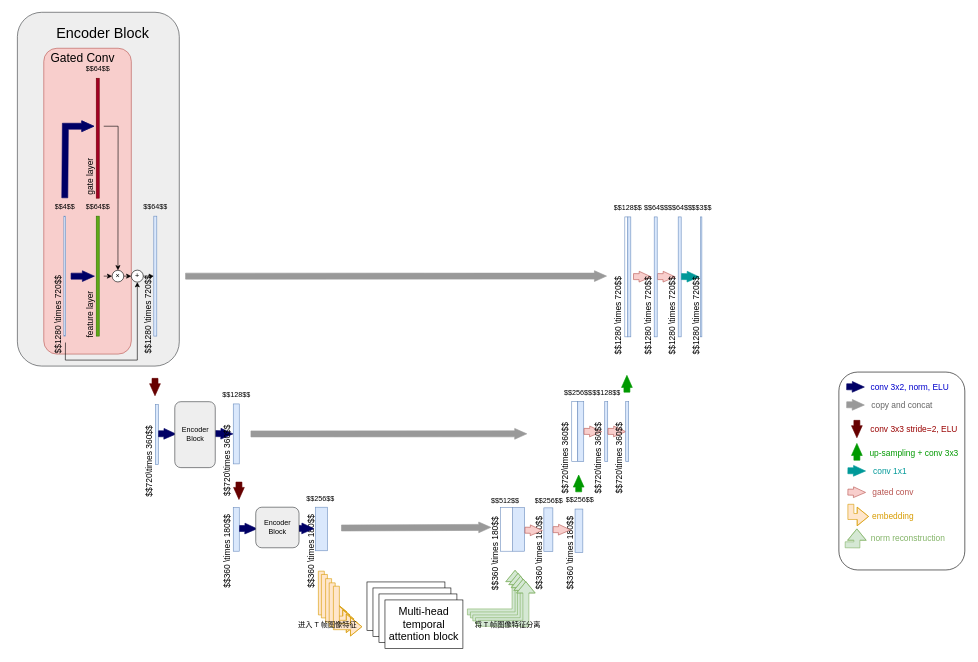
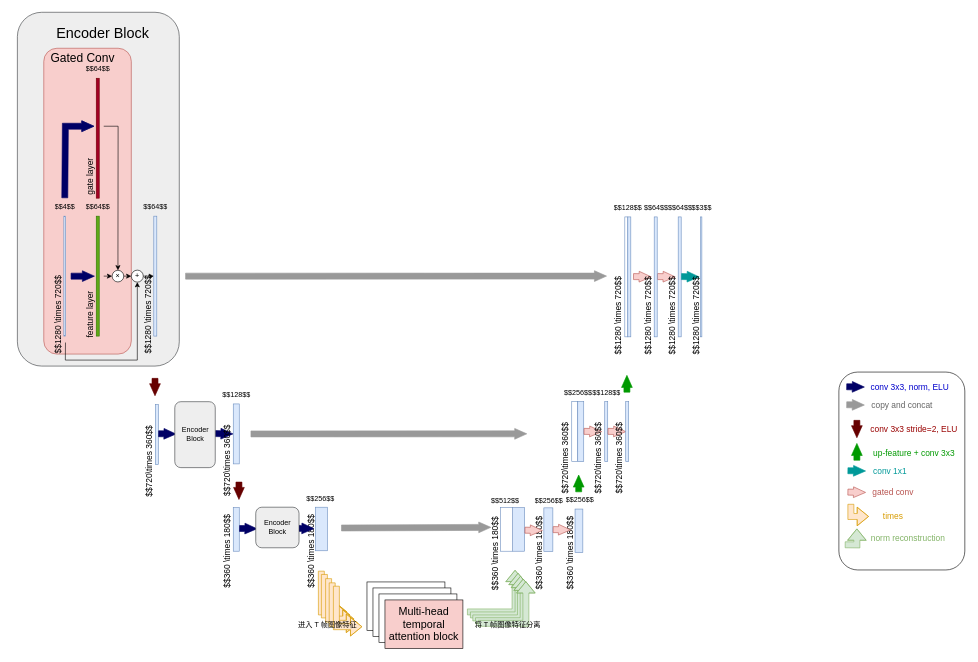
- <mxCell id="48" value="&lt;font color=&quot;#0000cc&quot; style=&quot;font-size: 14px;&quot;&gt;conv 3x2, norm, ELU&lt;/font&gt;" style="text;html=1;align=center;verticalAlign=middle;resizable=0;points=[];autosize=1;strokeColor=none;fillColor=none;" parent="1" vertex="1"><mxGeometry x="1440.5" y="630" width="150" height="30" as="geometry" /></mxCell>
+ <mxCell id="48" value="&lt;font color=&quot;#0000cc&quot; style=&quot;font-size: 14px;&quot;&gt;conv 3x3, norm, ELU&lt;/font&gt;" style="text;html=1;align=center;verticalAlign=middle;resizable=0;points=[];autosize=1;strokeColor=none;fillColor=none;" parent="1" vertex="1"><mxGeometry x="1440.5" y="630" width="150" height="30" as="geometry" /></mxCell>
- <mxCell id="51" value="&lt;font color=&quot;#009900&quot; style=&quot;font-size: 14px;&quot;&gt;up-sampling + conv 3x3&lt;/font&gt;" style="text;html=1;align=center;verticalAlign=middle;resizable=0;points=[];autosize=1;strokeColor=none;fillColor=none;" parent="1" vertex="1"><mxGeometry x="1438" y="740" width="170" height="30" as="geometry" /></mxCell>
+ <mxCell id="51" value="&lt;font color=&quot;#009900&quot; style=&quot;font-size: 14px;&quot;&gt;up-feature + conv 3x3&lt;/font&gt;" style="text;html=1;align=center;verticalAlign=middle;resizable=0;points=[];autosize=1;strokeColor=none;fillColor=none;" parent="1" vertex="1"><mxGeometry x="1438" y="740" width="170" height="30" as="geometry" /></mxCell>
- <mxCell id="115" value="&lt;font style=&quot;font-size: 14px;&quot;&gt;&lt;font style=&quot;color: rgb(215, 155, 0);&quot;&gt;embedding&lt;/font&gt;&lt;br&gt;&lt;/font&gt;" style="text;html=1;align=center;verticalAlign=middle;resizable=0;points=[];autosize=1;strokeColor=none;fillColor=none;" vertex="1" parent="1"><mxGeometry x="1443" y="845.37" width="90" height="30" as="geometry" /></mxCell>
+ <mxCell id="115" value="&lt;font style=&quot;font-size: 14px;&quot;&gt;&lt;font style=&quot;color: rgb(215, 155, 0);&quot;&gt;times&lt;/font&gt;&lt;br&gt;&lt;/font&gt;" style="text;html=1;align=center;verticalAlign=middle;resizable=0;points=[];autosize=1;strokeColor=none;fillColor=none;" vertex="1" parent="1"><mxGeometry x="1443" y="845.37" width="90" height="30" as="geometry" /></mxCell>
- <mxCell id="107" value="&lt;div&gt;&lt;font style=&quot;font-size: 18px;&quot;&gt;Multi-head temporal&lt;/font&gt;&lt;/div&gt;&lt;div&gt;&lt;font style=&quot;font-size: 18px;&quot;&gt;attention block&lt;/font&gt;&lt;/div&gt;" style="rounded=0;whiteSpace=wrap;html=1;" vertex="1" parent="1"><mxGeometry x="641" y="1000" width="130" height="81.25" as="geometry" /></mxCell>
+ <mxCell id="107" value="&lt;div&gt;&lt;font style=&quot;font-size: 18px;&quot;&gt;Multi-head temporal&lt;/font&gt;&lt;/div&gt;&lt;div&gt;&lt;font style=&quot;font-size: 18px;&quot;&gt;attention block&lt;/font&gt;&lt;/div&gt;" style="rounded=0;whiteSpace=wrap;html=1;fillColor=#f8cecc;" vertex="1" parent="1"><mxGeometry x="641" y="1000" width="130" height="81.25" as="geometry" /></mxCell>
